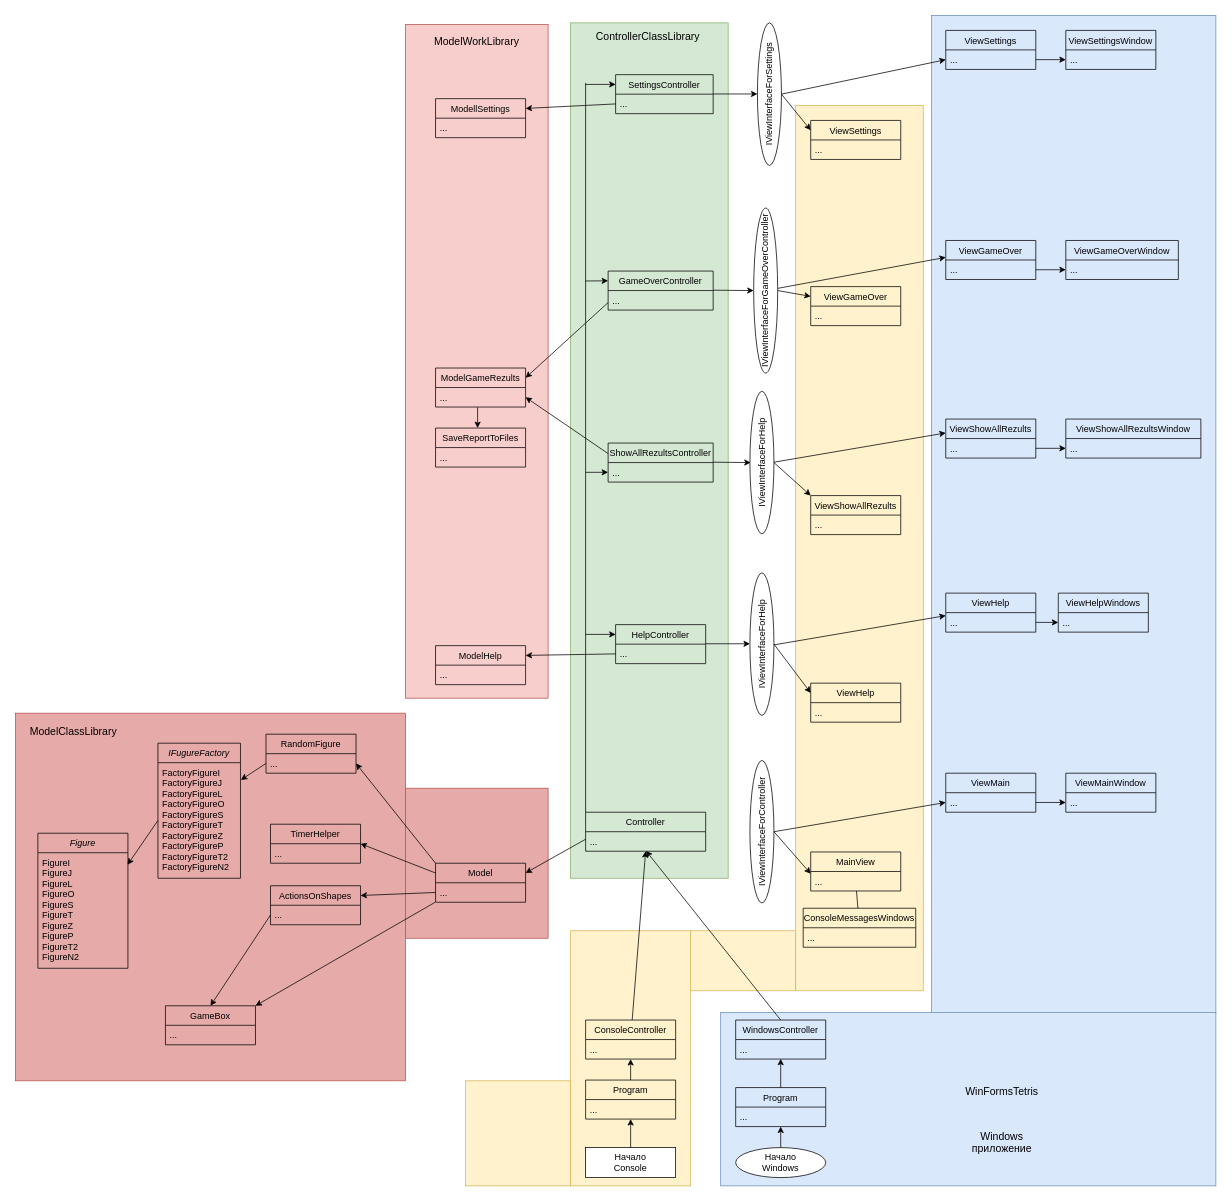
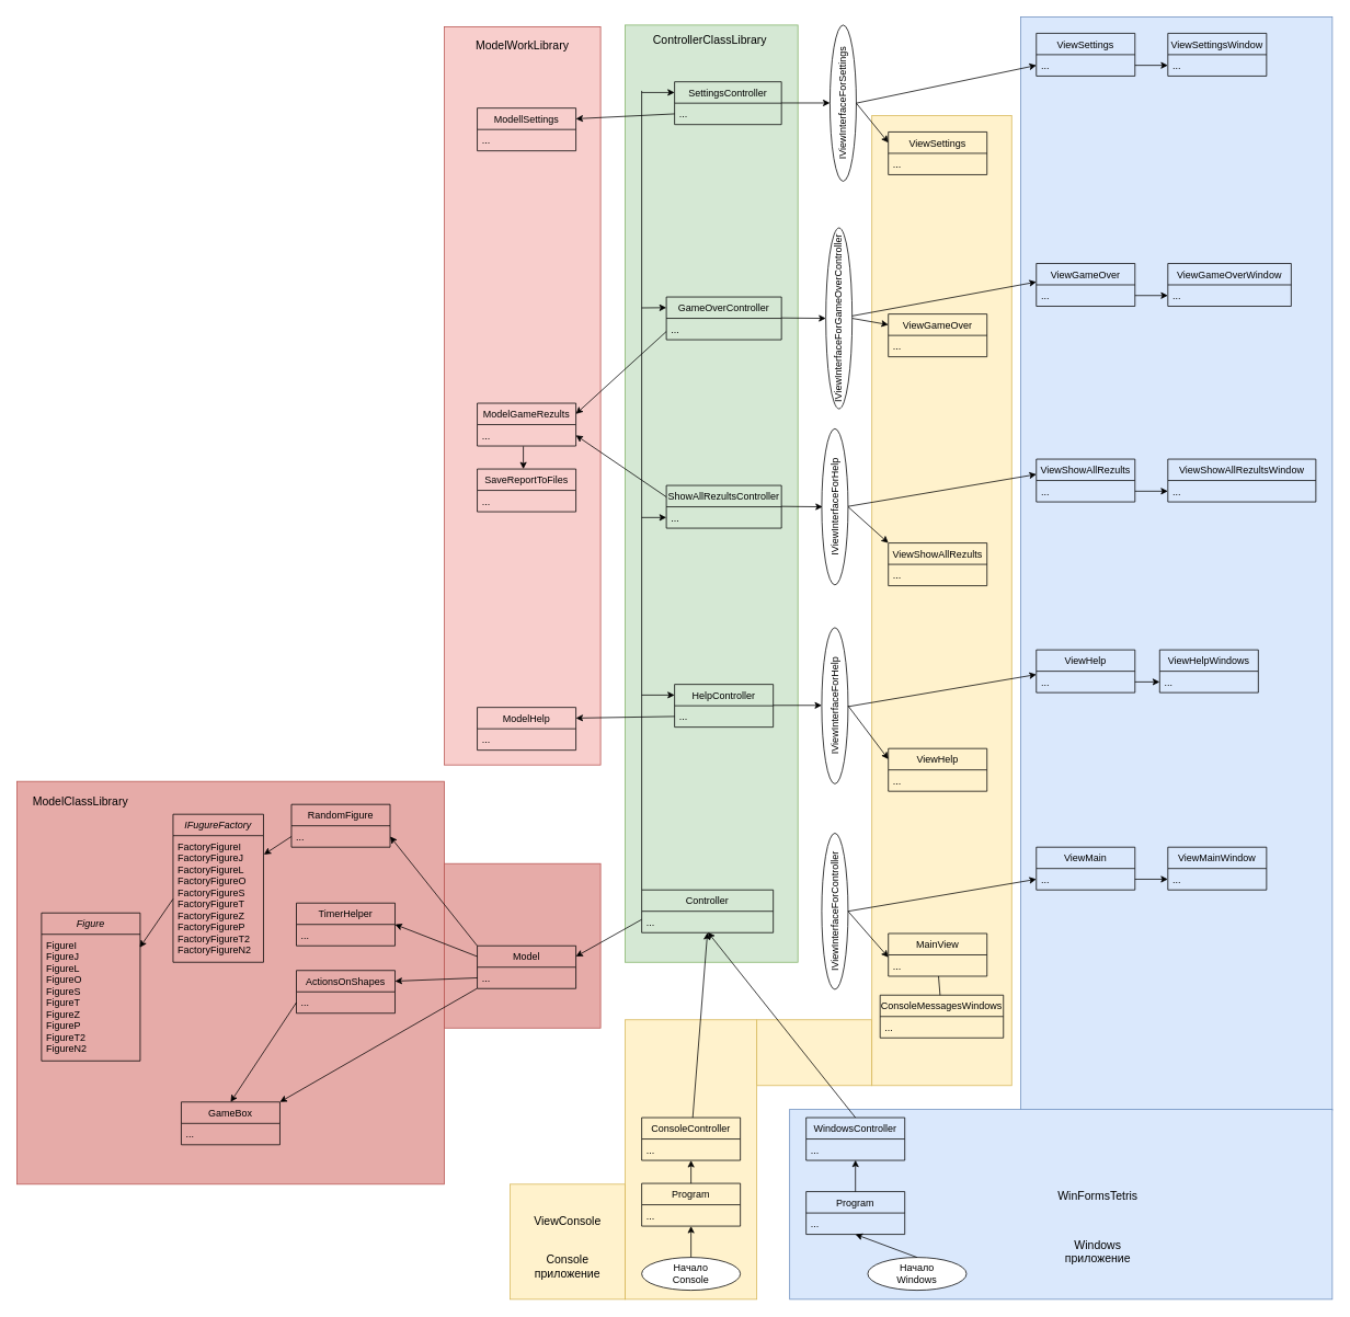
+ <mxCell id="138" value="ViewConsole" style="text;html=1;strokeColor=none;fillColor=none;align=center;verticalAlign=middle;whiteSpace=wrap;rounded=0;fontSize=14;" parent="1" vertex="1"><mxGeometry x="630" y="1470" width="120" height="30" as="geometry" /></mxCell>
+ <mxCell id="136" value="Console приложение" style="text;html=1;strokeColor=none;fillColor=none;align=center;verticalAlign=middle;whiteSpace=wrap;rounded=0;strokeWidth=1;fontSize=14;" parent="1" vertex="1"><mxGeometry x="645" y="1519.5" width="90" height="41" as="geometry" /></mxCell>
- <mxCell id="59" value="Начало&lt;br&gt;Console" style="whiteSpace=wrap;html=1;rounded=0;" parent="1" vertex="1"><mxGeometry x="780" y="1529" width="120" height="40" as="geometry" /></mxCell>
+ <mxCell id="59" value="Начало&lt;br&gt;Console" style="ellipse;whiteSpace=wrap;html=1;" parent="1" vertex="1"><mxGeometry x="780" y="1529" width="120" height="40" as="geometry" /></mxCell>
- <mxCell id="60" value="Начало&lt;br&gt;Windows" style="ellipse;whiteSpace=wrap;html=1;" parent="1" vertex="1"><mxGeometry x="980" y="1529" width="120" height="40" as="geometry" /></mxCell>
+ <mxCell id="60" value="Начало&lt;br&gt;Windows" style="ellipse;whiteSpace=wrap;html=1;" parent="1" vertex="1"><mxGeometry x="1055" y="1529" width="120" height="40" as="geometry" /></mxCell>
